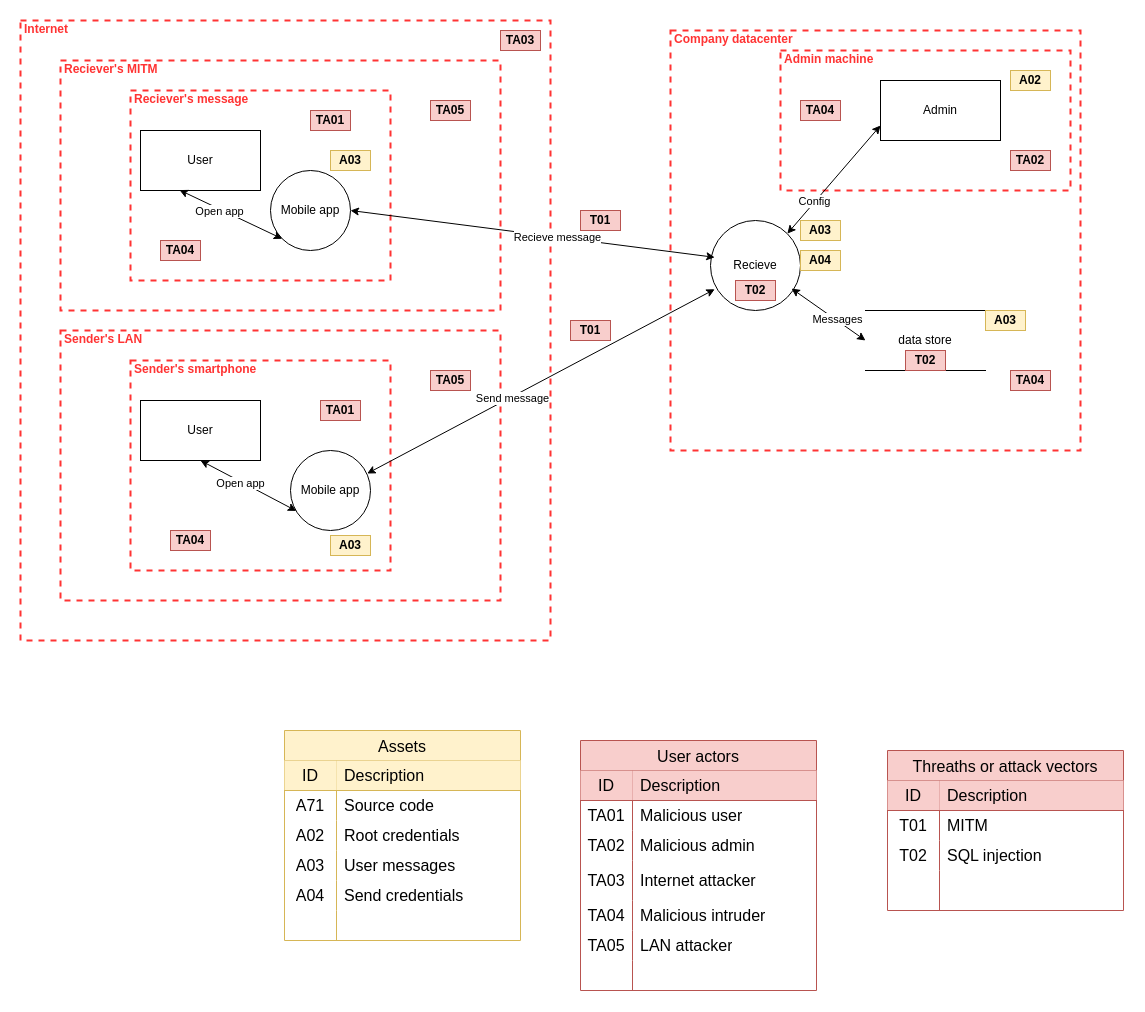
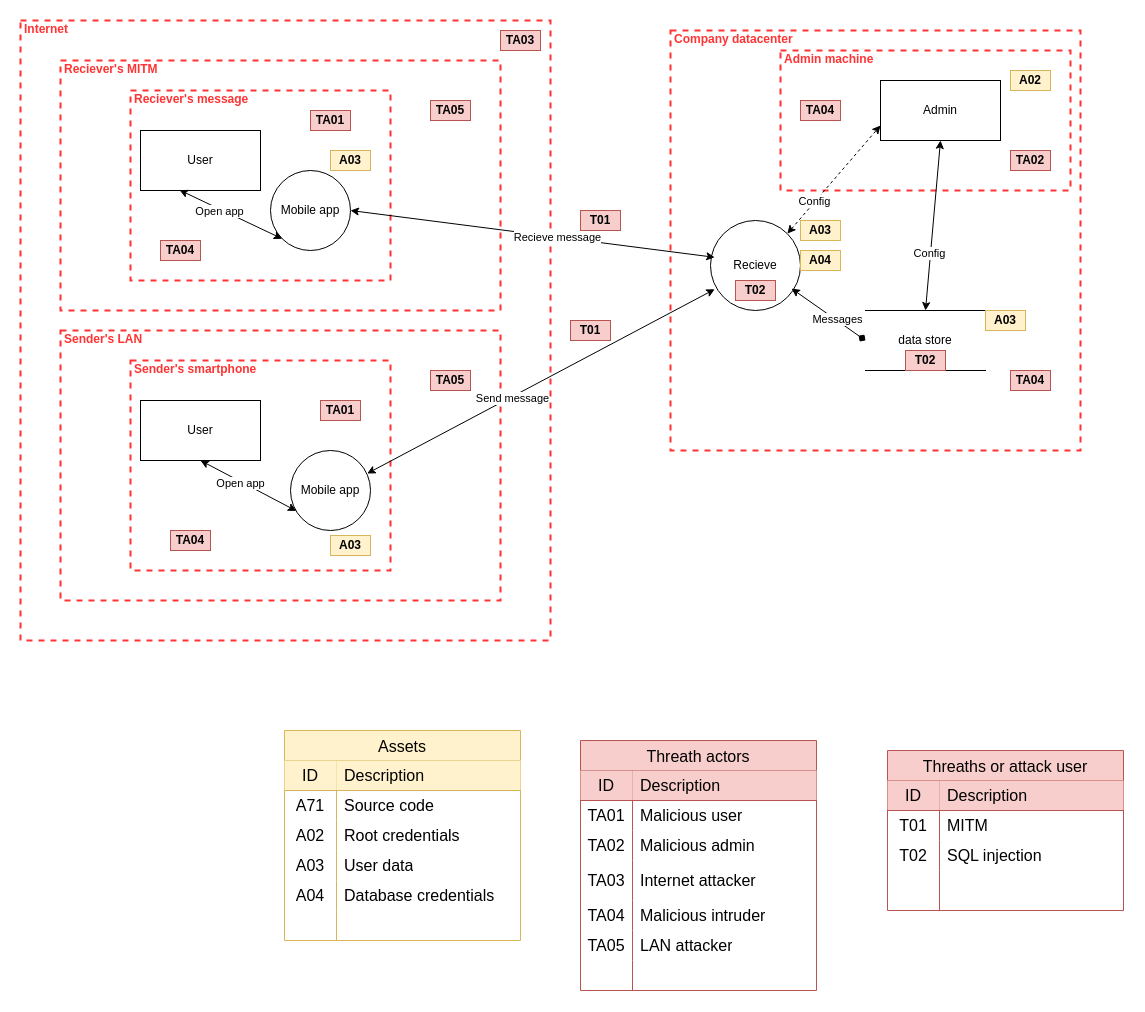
- <mxCell id="20" value="" style="endArrow=classic;startArrow=classic;html=1;fontColor=#FF3333;rounded=0;exitX=1;exitY=0;exitDx=0;exitDy=0;entryX=0;entryY=0.75;entryDx=0;entryDy=0;" edge="1" parent="1" source="10" target="12"><mxGeometry width="50" height="50" relative="1" as="geometry"><mxPoint x="810" y="200" as="sourcePoint" /><mxPoint x="860" y="150" as="targetPoint" /></mxGeometry></mxCell>
+ <mxCell id="20" value="" style="endArrow=classic;startArrow=classic;html=1;fontColor=#FF3333;rounded=0;exitX=1;exitY=0;exitDx=0;exitDy=0;entryX=0;entryY=0.75;entryDx=0;entryDy=0;dashed=1;" edge="1" parent="1" source="10" target="12"><mxGeometry width="50" height="50" relative="1" as="geometry"><mxPoint x="810" y="200" as="sourcePoint" /><mxPoint x="860" y="150" as="targetPoint" /></mxGeometry></mxCell>
+ <mxCell id="18" value="" style="endArrow=classic;startArrow=classic;html=1;fontColor=#FF3333;rounded=0;entryX=0.5;entryY=1;entryDx=0;entryDy=0;exitX=0.5;exitY=0;exitDx=0;exitDy=0;" edge="1" parent="1" source="13" target="12"><mxGeometry width="50" height="50" relative="1" as="geometry"><mxPoint x="930" y="250" as="sourcePoint" /><mxPoint x="980" y="200" as="targetPoint" /></mxGeometry></mxCell>
+ <mxCell id="19" value="Config" style="edgeLabel;html=1;align=center;verticalAlign=middle;resizable=0;points=[];" vertex="1" connectable="0" parent="18"><mxGeometry x="-0.326" y="2" relative="1" as="geometry"><mxPoint as="offset" /></mxGeometry></mxCell>
- <mxCell id="22" value="" style="endArrow=classic;startArrow=classic;html=1;fontColor=#FF3333;rounded=0;entryX=0;entryY=0.5;entryDx=0;entryDy=0;exitX=0.9;exitY=0.756;exitDx=0;exitDy=0;exitPerimeter=0;" edge="1" parent="1" source="10" target="13"><mxGeometry width="50" height="50" relative="1" as="geometry"><mxPoint x="790" y="390" as="sourcePoint" /><mxPoint x="840" y="340" as="targetPoint" /></mxGeometry></mxCell>
+ <mxCell id="22" value="" style="endArrow=diamond;startArrow=classic;html=1;fontColor=#FF3333;rounded=0;entryX=0;entryY=0.5;entryDx=0;entryDy=0;exitX=0.9;exitY=0.756;exitDx=0;exitDy=0;exitPerimeter=0;" edge="1" parent="1" source="10" target="13"><mxGeometry width="50" height="50" relative="1" as="geometry"><mxPoint x="790" y="390" as="sourcePoint" /><mxPoint x="840" y="340" as="targetPoint" /></mxGeometry></mxCell>
- <mxCell id="55" value="User actors" style="shape=table;startSize=30;container=1;collapsible=0;childLayout=tableLayout;fixedRows=1;rowLines=0;fontStyle=0;strokeColor=#b85450;fontSize=16;fillColor=#f8cecc;" vertex="1" parent="1"><mxGeometry x="580" y="740" width="236" height="250" as="geometry" /></mxCell>
+ <mxCell id="55" value="Threath actors" style="shape=table;startSize=30;container=1;collapsible=0;childLayout=tableLayout;fixedRows=1;rowLines=0;fontStyle=0;strokeColor=#b85450;fontSize=16;fillColor=#f8cecc;" vertex="1" parent="1"><mxGeometry x="580" y="740" width="236" height="250" as="geometry" /></mxCell>
- <mxCell id="87" value="Threaths or attack vectors" style="shape=table;startSize=30;container=1;collapsible=0;childLayout=tableLayout;fixedRows=1;rowLines=0;fontStyle=0;strokeColor=#b85450;fontSize=16;fillColor=#f8cecc;" vertex="1" parent="1"><mxGeometry x="887" y="750" width="236" height="160.0" as="geometry" /></mxCell>
+ <mxCell id="87" value="Threaths or attack user" style="shape=table;startSize=30;container=1;collapsible=0;childLayout=tableLayout;fixedRows=1;rowLines=0;fontStyle=0;strokeColor=#b85450;fontSize=16;fillColor=#f8cecc;" vertex="1" parent="1"><mxGeometry x="887" y="750" width="236" height="160.0" as="geometry" /></mxCell>
- <mxCell id="42" value="User messages" style="shape=partialRectangle;html=1;whiteSpace=wrap;connectable=0;fillColor=none;top=0;left=0;bottom=0;right=0;align=left;spacingLeft=6;overflow=hidden;strokeColor=inherit;fontSize=16;" vertex="1" parent="40"><mxGeometry x="52" width="184" height="30" as="geometry"><mxRectangle width="184" height="30" as="alternateBounds" /></mxGeometry></mxCell>
+ <mxCell id="42" value="User data" style="shape=partialRectangle;html=1;whiteSpace=wrap;connectable=0;fillColor=none;top=0;left=0;bottom=0;right=0;align=left;spacingLeft=6;overflow=hidden;strokeColor=inherit;fontSize=16;" vertex="1" parent="40"><mxGeometry x="52" width="184" height="30" as="geometry"><mxRectangle width="184" height="30" as="alternateBounds" /></mxGeometry></mxCell>
- <mxCell id="45" value="Send credentials" style="shape=partialRectangle;html=1;whiteSpace=wrap;connectable=0;fillColor=none;top=0;left=0;bottom=0;right=0;align=left;spacingLeft=6;overflow=hidden;strokeColor=inherit;fontSize=16;" vertex="1" parent="43"><mxGeometry x="52" width="184" height="30" as="geometry"><mxRectangle width="184" height="30" as="alternateBounds" /></mxGeometry></mxCell>
+ <mxCell id="45" value="Database credentials" style="shape=partialRectangle;html=1;whiteSpace=wrap;connectable=0;fillColor=none;top=0;left=0;bottom=0;right=0;align=left;spacingLeft=6;overflow=hidden;strokeColor=inherit;fontSize=16;" vertex="1" parent="43"><mxGeometry x="52" width="184" height="30" as="geometry"><mxRectangle width="184" height="30" as="alternateBounds" /></mxGeometry></mxCell>
